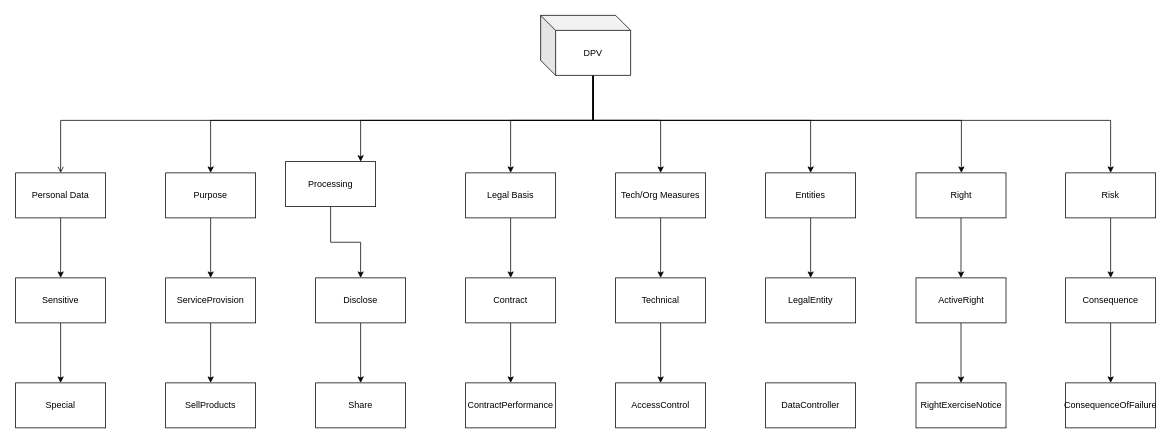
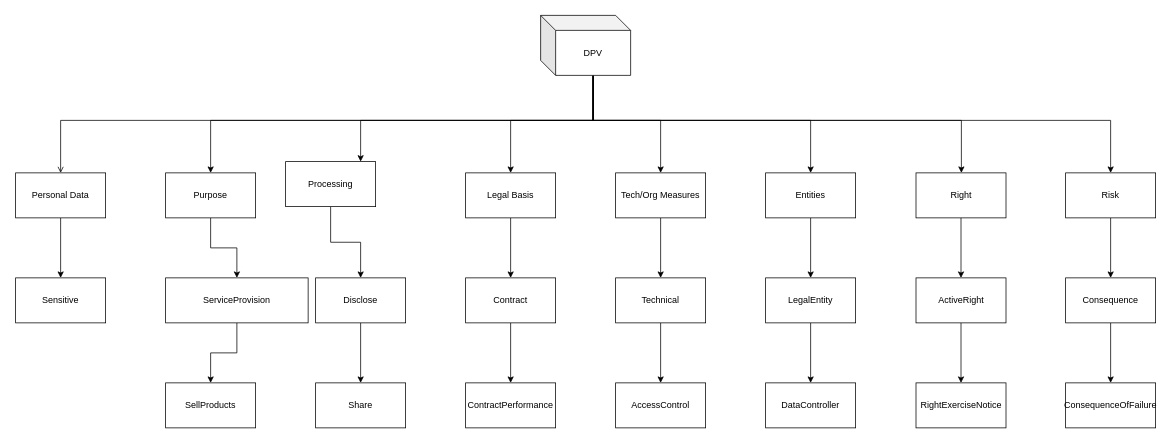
- <mxCell id="19" value="ServiceProvision" style="whiteSpace=wrap;html=1;rounded=0;" vertex="1" parent="1"><mxGeometry x="220" y="370" width="120" height="60" as="geometry" /></mxCell>
+ <mxCell id="19" value="ServiceProvision" style="whiteSpace=wrap;html=1;rounded=0;" vertex="1" parent="1"><mxGeometry x="220" y="370" width="190" height="60" as="geometry" /></mxCell>
- <mxCell id="13" value="" style="edgeStyle=orthogonalEdgeStyle;rounded=0;orthogonalLoop=1;jettySize=auto;html=1;" edge="1" parent="1" source="14" target="15"><mxGeometry relative="1" as="geometry" /></mxCell>
+ <mxCell id="38" value="" style="edgeStyle=orthogonalEdgeStyle;rounded=0;orthogonalLoop=1;jettySize=auto;html=1;" edge="1" parent="1" source="39" target="40"><mxGeometry relative="1" as="geometry" /></mxCell>
- <mxCell id="15" value="Special" style="whiteSpace=wrap;html=1;rounded=0;" vertex="1" parent="1"><mxGeometry x="20" y="510" width="120" height="60" as="geometry" /></mxCell>
